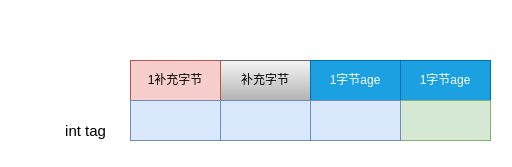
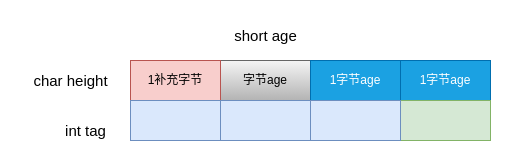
+ <mxCell id="11" value="short age" style="text;html=1;align=center;verticalAlign=middle;resizable=0;points=[];autosize=1;strokeColor=none;fillColor=none;fontSize=15;" vertex="1" parent="1"><mxGeometry x="220" y="20" width="90" height="30" as="geometry" /></mxCell>
+ <mxCell id="10" value="char height" style="text;html=1;align=center;verticalAlign=middle;resizable=0;points=[];autosize=1;strokeColor=none;fillColor=none;fontSize=15;" vertex="1" parent="1"><mxGeometry x="20" y="65" width="100" height="30" as="geometry" /></mxCell>
- <mxCell id="2" value="&lt;span style=&quot;color: rgb(0, 0, 0);&quot;&gt;补充字节&lt;/span&gt;" style="rounded=0;whiteSpace=wrap;html=1;fillColor=#f5f5f5;strokeColor=#666666;gradientColor=#b3b3b3;" vertex="1" parent="1"><mxGeometry x="220" y="60" width="90" height="40" as="geometry" /></mxCell>
+ <mxCell id="2" value="&lt;span style=&quot;color: rgb(0, 0, 0);&quot;&gt;字节age&lt;/span&gt;" style="rounded=0;whiteSpace=wrap;html=1;fillColor=#f5f5f5;strokeColor=#666666;gradientColor=#b3b3b3;" vertex="1" parent="1"><mxGeometry x="220" y="60" width="90" height="40" as="geometry" /></mxCell>
